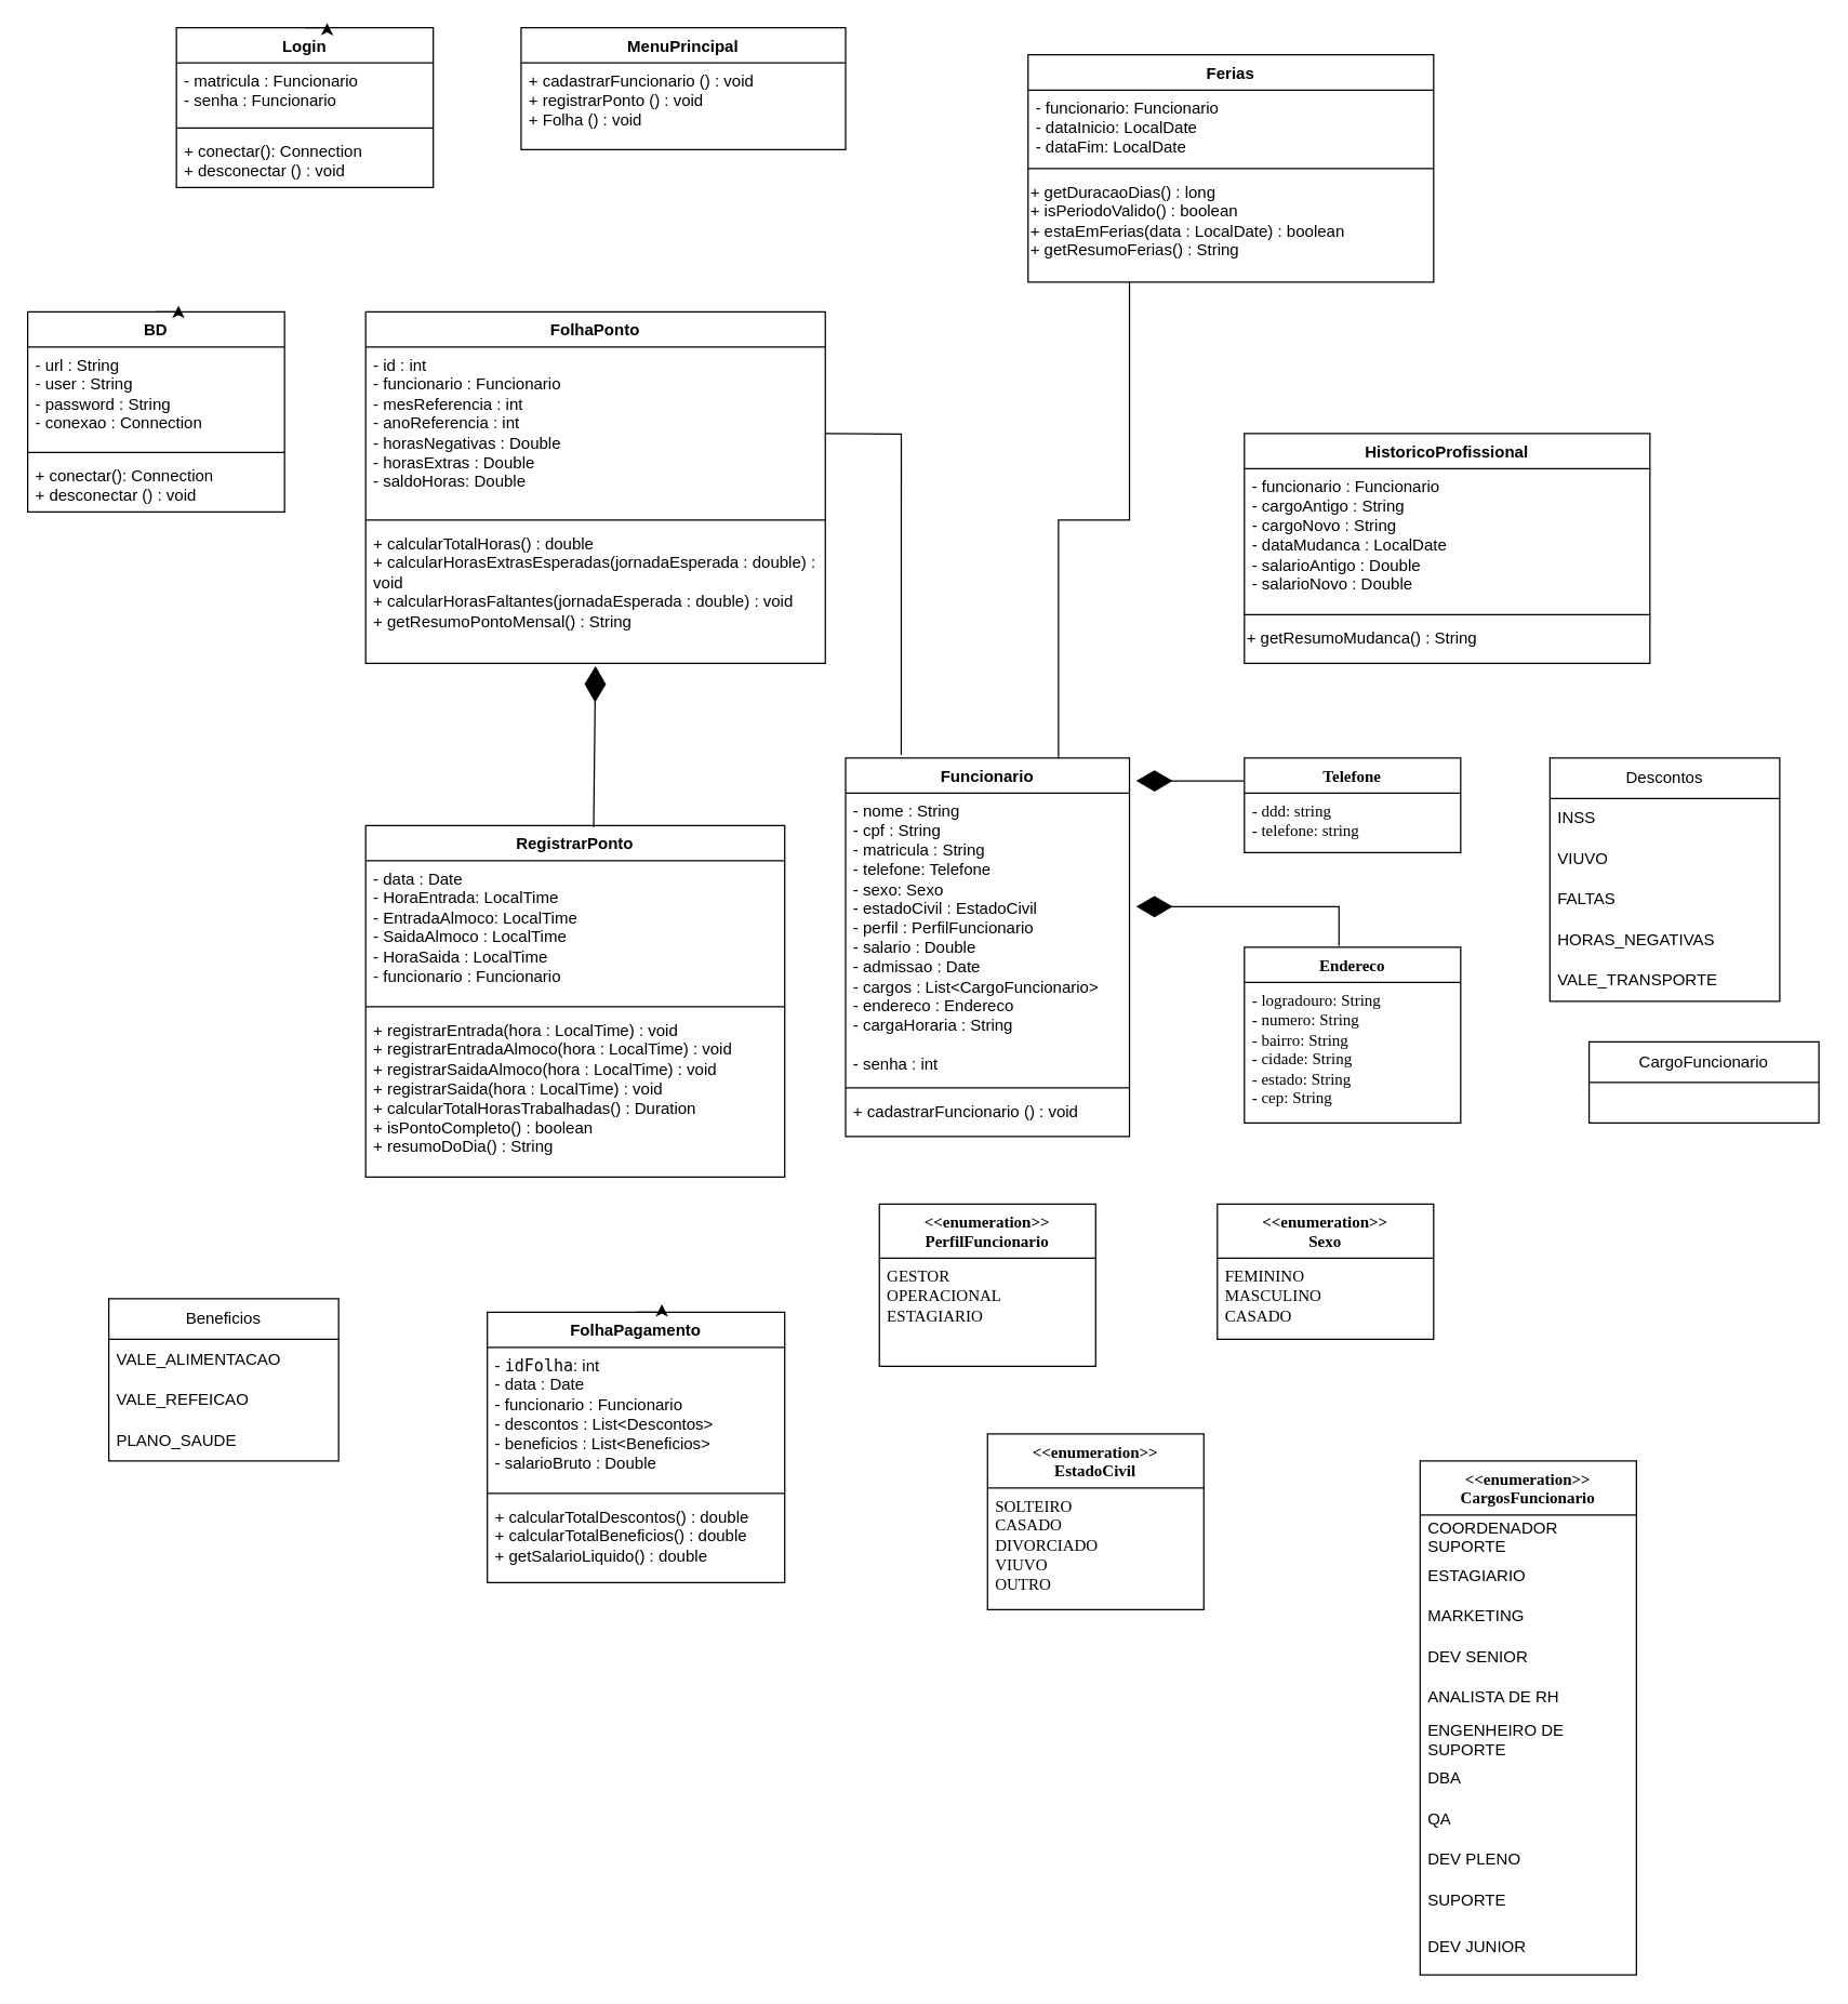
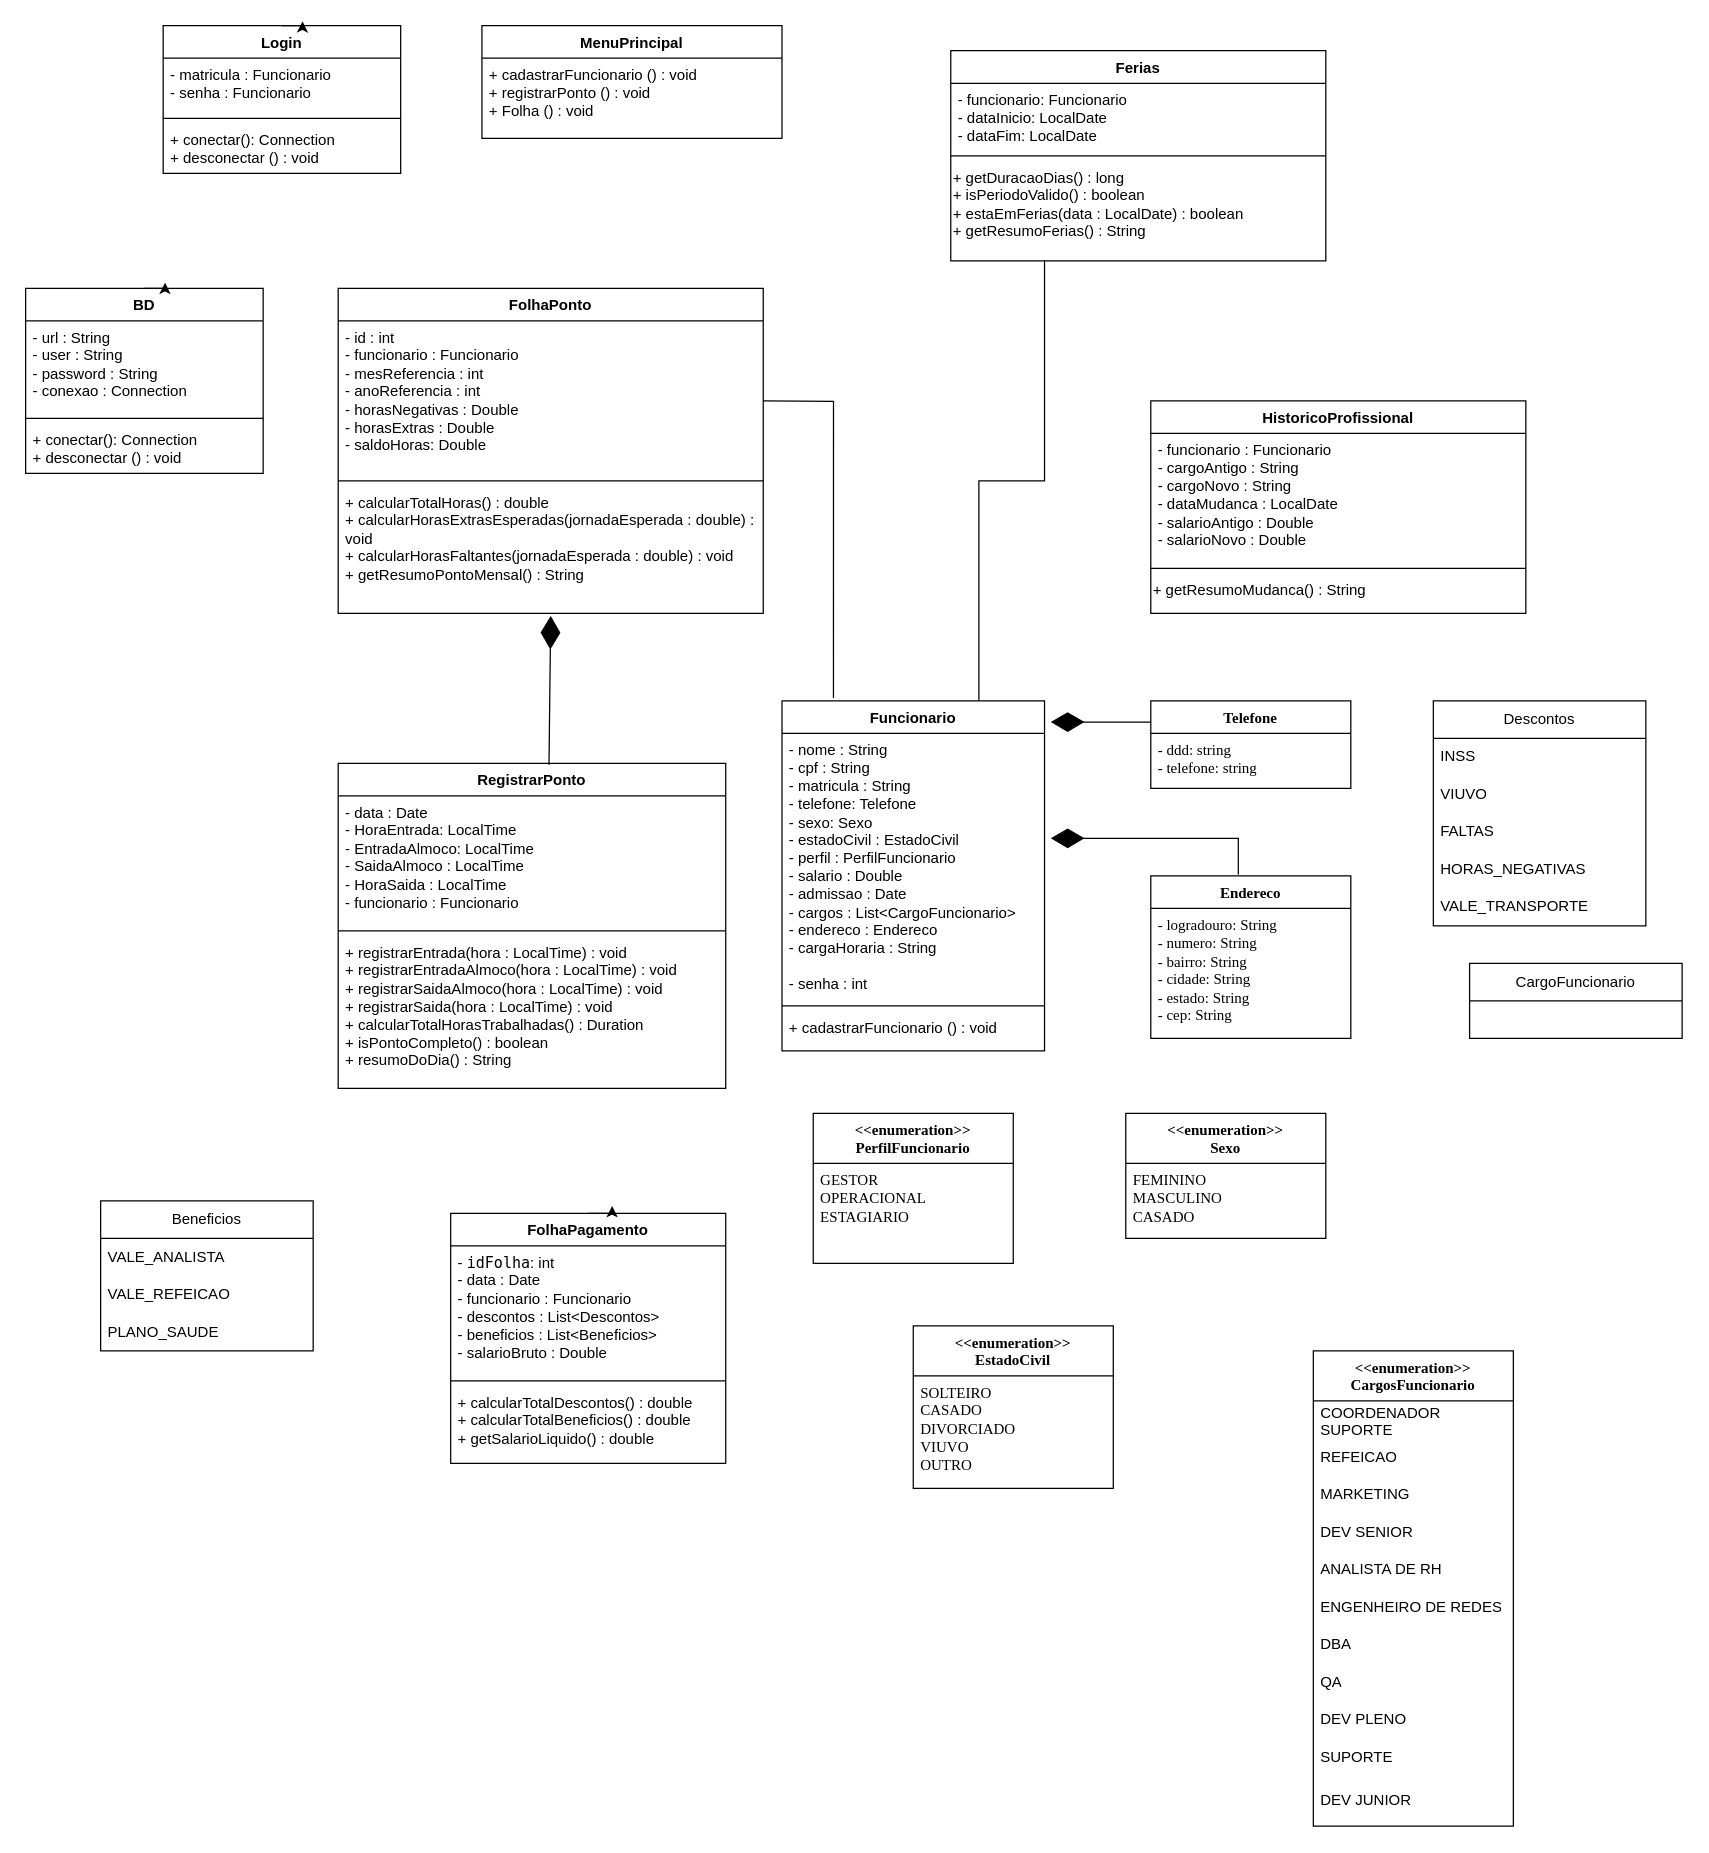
- <mxCell id="42" value="VALE_ALIMENTACAO" style="text;strokeColor=none;fillColor=none;align=left;verticalAlign=middle;spacingLeft=4;spacingRight=4;overflow=hidden;points=[[0,0.5],[1,0.5]];portConstraint=eastwest;rotatable=0;whiteSpace=wrap;html=1;" parent="41" vertex="1"><mxGeometry y="30" width="170" height="30" as="geometry" /></mxCell>
+ <mxCell id="42" value="VALE_ANALISTA" style="text;strokeColor=none;fillColor=none;align=left;verticalAlign=middle;spacingLeft=4;spacingRight=4;overflow=hidden;points=[[0,0.5],[1,0.5]];portConstraint=eastwest;rotatable=0;whiteSpace=wrap;html=1;" parent="41" vertex="1"><mxGeometry y="30" width="170" height="30" as="geometry" /></mxCell>
- <mxCell id="70" value="ESTAGIARIO" style="text;strokeColor=none;fillColor=none;align=left;verticalAlign=middle;spacingLeft=4;spacingRight=4;overflow=hidden;points=[[0,0.5],[1,0.5]];portConstraint=eastwest;rotatable=0;whiteSpace=wrap;html=1;" parent="68" vertex="1"><mxGeometry y="70" width="160" height="30" as="geometry" /></mxCell>
+ <mxCell id="70" value="REFEICAO" style="text;strokeColor=none;fillColor=none;align=left;verticalAlign=middle;spacingLeft=4;spacingRight=4;overflow=hidden;points=[[0,0.5],[1,0.5]];portConstraint=eastwest;rotatable=0;whiteSpace=wrap;html=1;" parent="68" vertex="1"><mxGeometry y="70" width="160" height="30" as="geometry" /></mxCell>
- <mxCell id="74" value="ENGENHEIRO DE SUPORTE" style="text;strokeColor=none;fillColor=none;align=left;verticalAlign=middle;spacingLeft=4;spacingRight=4;overflow=hidden;points=[[0,0.5],[1,0.5]];portConstraint=eastwest;rotatable=0;whiteSpace=wrap;html=1;" parent="68" vertex="1"><mxGeometry y="190" width="160" height="30" as="geometry" /></mxCell>
+ <mxCell id="74" value="ENGENHEIRO DE REDES" style="text;strokeColor=none;fillColor=none;align=left;verticalAlign=middle;spacingLeft=4;spacingRight=4;overflow=hidden;points=[[0,0.5],[1,0.5]];portConstraint=eastwest;rotatable=0;whiteSpace=wrap;html=1;" parent="68" vertex="1"><mxGeometry y="190" width="160" height="30" as="geometry" /></mxCell>
